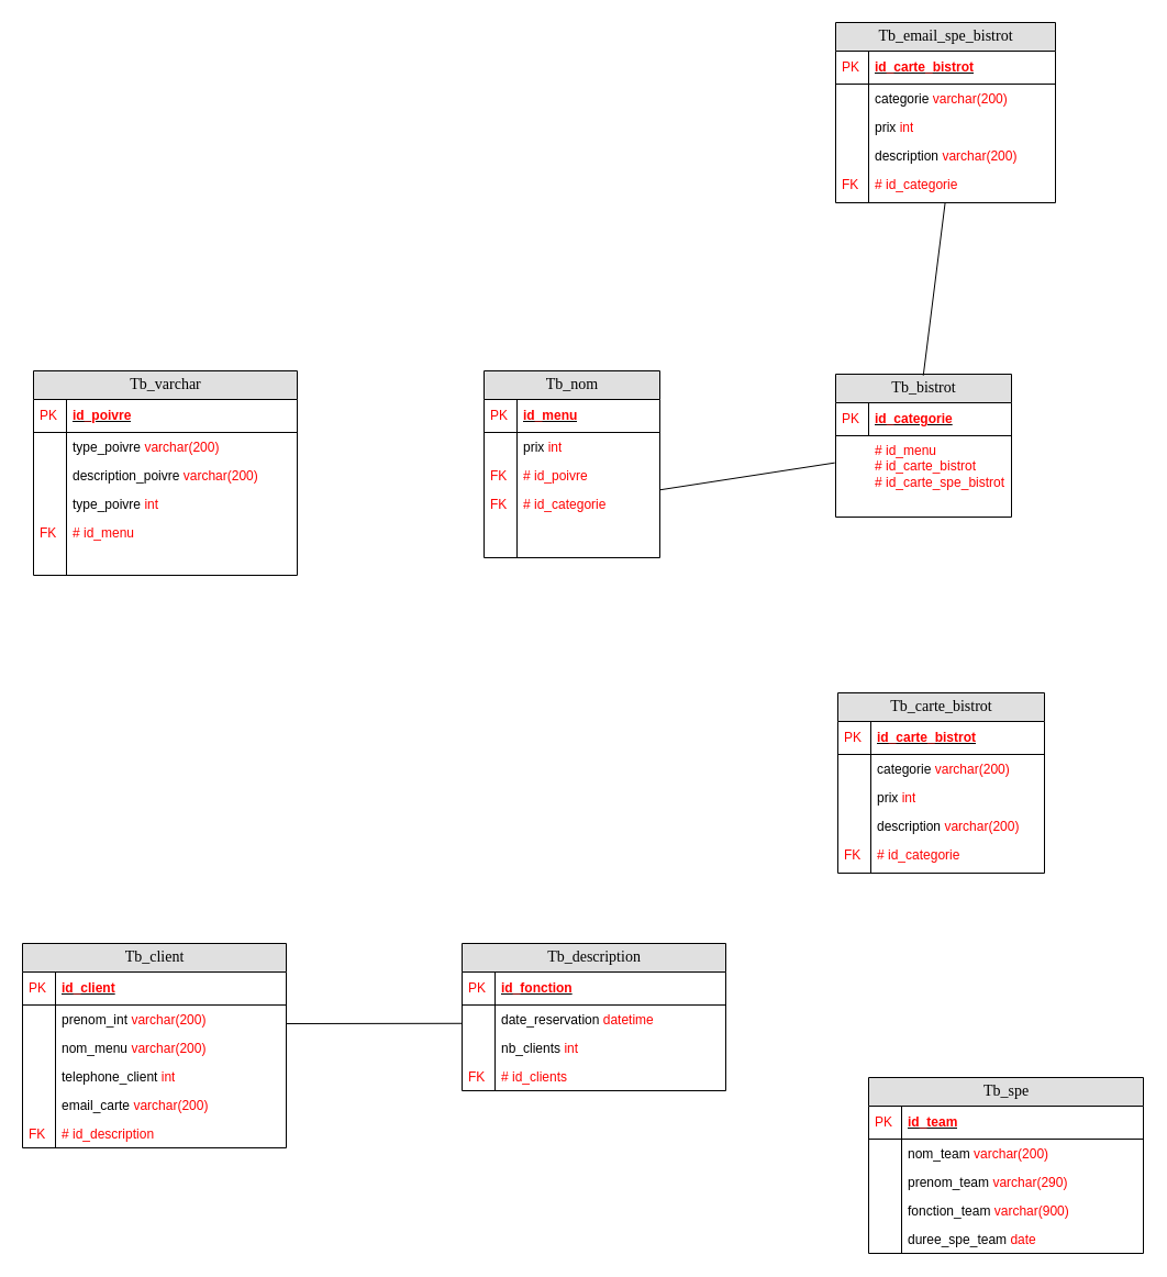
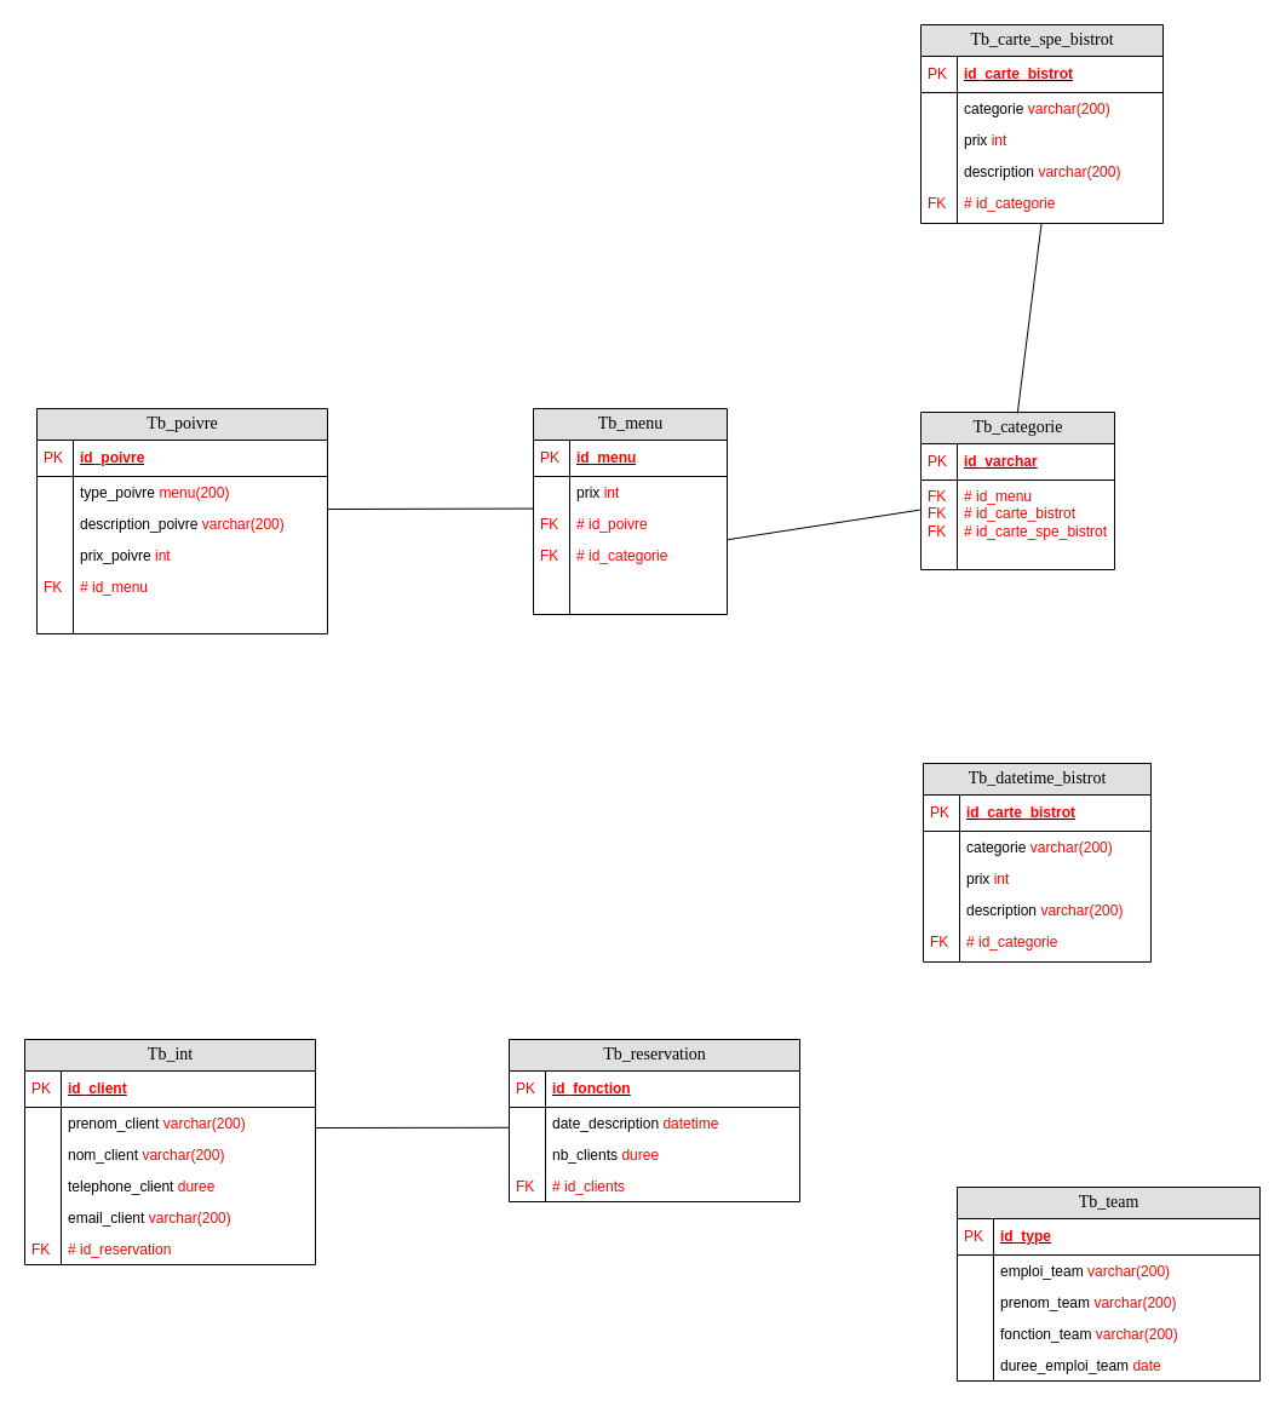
- <mxCell id="22" value="Tb_email_spe_bistrot" style="swimlane;html=1;fontStyle=0;childLayout=stackLayout;horizontal=1;startSize=26;fillColor=#e0e0e0;horizontalStack=0;resizeParent=1;resizeLast=0;collapsible=1;marginBottom=0;swimlaneFillColor=#ffffff;align=center;rounded=0;shadow=0;comic=0;labelBackgroundColor=none;strokeWidth=1;fontFamily=Verdana;fontSize=14" vertex="1" parent="1"><mxGeometry x="760" y="20" width="200" height="164" as="geometry" /></mxCell>
+ <mxCell id="22" value="Tb_carte_spe_bistrot" style="swimlane;html=1;fontStyle=0;childLayout=stackLayout;horizontal=1;startSize=26;fillColor=#e0e0e0;horizontalStack=0;resizeParent=1;resizeLast=0;collapsible=1;marginBottom=0;swimlaneFillColor=#ffffff;align=center;rounded=0;shadow=0;comic=0;labelBackgroundColor=none;strokeWidth=1;fontFamily=Verdana;fontSize=14" vertex="1" parent="1"><mxGeometry x="760" y="20" width="200" height="164" as="geometry" /></mxCell>
- <mxCell id="40" value="Tb_varchar" style="swimlane;html=1;fontStyle=0;childLayout=stackLayout;horizontal=1;startSize=26;fillColor=#e0e0e0;horizontalStack=0;resizeParent=1;resizeLast=0;collapsible=1;marginBottom=0;swimlaneFillColor=#ffffff;align=center;rounded=0;shadow=0;comic=0;labelBackgroundColor=none;strokeWidth=1;fontFamily=Verdana;fontSize=14" vertex="1" parent="1"><mxGeometry x="30" y="337" width="240" height="186" as="geometry" /></mxCell>
+ <mxCell id="40" value="Tb_poivre" style="swimlane;html=1;fontStyle=0;childLayout=stackLayout;horizontal=1;startSize=26;fillColor=#e0e0e0;horizontalStack=0;resizeParent=1;resizeLast=0;collapsible=1;marginBottom=0;swimlaneFillColor=#ffffff;align=center;rounded=0;shadow=0;comic=0;labelBackgroundColor=none;strokeWidth=1;fontFamily=Verdana;fontSize=14" vertex="1" parent="1"><mxGeometry x="30" y="337" width="240" height="186" as="geometry" /></mxCell>
- <mxCell id="2" value="Tb_nom" style="swimlane;html=1;fontStyle=0;childLayout=stackLayout;horizontal=1;startSize=26;fillColor=#e0e0e0;horizontalStack=0;resizeParent=1;resizeLast=0;collapsible=1;marginBottom=0;swimlaneFillColor=#ffffff;align=center;rounded=0;shadow=0;comic=0;labelBackgroundColor=none;strokeWidth=1;fontFamily=Verdana;fontSize=14" vertex="1" parent="1"><mxGeometry x="440" y="337" width="160" height="170" as="geometry" /></mxCell>
+ <mxCell id="2" value="Tb_menu" style="swimlane;html=1;fontStyle=0;childLayout=stackLayout;horizontal=1;startSize=26;fillColor=#e0e0e0;horizontalStack=0;resizeParent=1;resizeLast=0;collapsible=1;marginBottom=0;swimlaneFillColor=#ffffff;align=center;rounded=0;shadow=0;comic=0;labelBackgroundColor=none;strokeWidth=1;fontFamily=Verdana;fontSize=14" vertex="1" parent="1"><mxGeometry x="440" y="337" width="160" height="170" as="geometry" /></mxCell>
- <mxCell id="35" value="Tb_bistrot" style="swimlane;html=1;fontStyle=0;childLayout=stackLayout;horizontal=1;startSize=26;fillColor=#e0e0e0;horizontalStack=0;resizeParent=1;resizeLast=0;collapsible=1;marginBottom=0;swimlaneFillColor=#ffffff;align=center;rounded=0;shadow=0;comic=0;labelBackgroundColor=none;strokeWidth=1;fontFamily=Verdana;fontSize=14" vertex="1" parent="1"><mxGeometry x="760" y="340" width="160" height="130" as="geometry" /></mxCell>
+ <mxCell id="35" value="Tb_categorie" style="swimlane;html=1;fontStyle=0;childLayout=stackLayout;horizontal=1;startSize=26;fillColor=#e0e0e0;horizontalStack=0;resizeParent=1;resizeLast=0;collapsible=1;marginBottom=0;swimlaneFillColor=#ffffff;align=center;rounded=0;shadow=0;comic=0;labelBackgroundColor=none;strokeWidth=1;fontFamily=Verdana;fontSize=14" vertex="1" parent="1"><mxGeometry x="760" y="340" width="160" height="130" as="geometry" /></mxCell>
- <mxCell id="36" value="&lt;font color=&quot;#ff0000&quot;&gt;id_categorie&lt;/font&gt;" style="shape=partialRectangle;top=0;left=0;right=0;bottom=1;html=1;align=left;verticalAlign=middle;fillColor=none;spacingLeft=34;spacingRight=4;whiteSpace=wrap;overflow=hidden;rotatable=0;points=[[0,0.5],[1,0.5]];portConstraint=eastwest;dropTarget=0;fontStyle=5;" vertex="1" parent="35"><mxGeometry y="26" width="160" height="30" as="geometry" /></mxCell>
+ <mxCell id="36" value="&lt;font color=&quot;#ff0000&quot;&gt;id_varchar&lt;/font&gt;" style="shape=partialRectangle;top=0;left=0;right=0;bottom=1;html=1;align=left;verticalAlign=middle;fillColor=none;spacingLeft=34;spacingRight=4;whiteSpace=wrap;overflow=hidden;rotatable=0;points=[[0,0.5],[1,0.5]];portConstraint=eastwest;dropTarget=0;fontStyle=5;" vertex="1" parent="35"><mxGeometry y="26" width="160" height="30" as="geometry" /></mxCell>
- <mxCell id="43" value="type_poivre &lt;font color=&quot;#ff0000&quot;&gt;varchar(200)&lt;/font&gt;" style="shape=partialRectangle;top=0;left=0;right=0;bottom=0;html=1;align=left;verticalAlign=top;fillColor=none;spacingLeft=34;spacingRight=4;whiteSpace=wrap;overflow=hidden;rotatable=0;points=[[0,0.5],[1,0.5]];portConstraint=eastwest;dropTarget=0;" vertex="1" parent="40"><mxGeometry y="56" width="240" height="26" as="geometry" /></mxCell>
+ <mxCell id="43" value="type_poivre &lt;font color=&quot;#ff0000&quot;&gt;menu(200)&lt;/font&gt;" style="shape=partialRectangle;top=0;left=0;right=0;bottom=0;html=1;align=left;verticalAlign=top;fillColor=none;spacingLeft=34;spacingRight=4;whiteSpace=wrap;overflow=hidden;rotatable=0;points=[[0,0.5],[1,0.5]];portConstraint=eastwest;dropTarget=0;" vertex="1" parent="40"><mxGeometry y="56" width="240" height="26" as="geometry" /></mxCell>
+ <mxCell id="88" value="" style="endArrow=none;html=1;rounded=0;exitX=0.998;exitY=0.04;exitDx=0;exitDy=0;exitPerimeter=0;entryX=-0.002;entryY=0.022;entryDx=0;entryDy=0;entryPerimeter=0;" edge="1" parent="1" source="45" target="7"><mxGeometry width="50" height="50" relative="1" as="geometry"><mxPoint x="270" y="420" as="sourcePoint" /><mxPoint x="310" y="420" as="targetPoint" /></mxGeometry></mxCell>
+ <mxCell id="39" value="&lt;font color=&quot;#ff0000&quot;&gt;FK&lt;br&gt;FK&lt;br&gt;FK&lt;/font&gt;" style="shape=partialRectangle;top=0;left=0;bottom=0;html=1;fillColor=none;align=left;verticalAlign=top;spacingLeft=4;spacingRight=4;whiteSpace=wrap;overflow=hidden;rotatable=0;points=[];portConstraint=eastwest;part=1;" vertex="1" connectable="0" parent="38"><mxGeometry width="30" height="74" as="geometry" /></mxCell>
- <mxCell id="47" value="type_poivre &lt;font color=&quot;#ff0000&quot;&gt;int&lt;/font&gt;" style="shape=partialRectangle;top=0;left=0;right=0;bottom=0;html=1;align=left;verticalAlign=top;fillColor=none;spacingLeft=34;spacingRight=4;whiteSpace=wrap;overflow=hidden;rotatable=0;points=[[0,0.5],[1,0.5]];portConstraint=eastwest;dropTarget=0;" vertex="1" parent="40"><mxGeometry y="108" width="240" height="26" as="geometry" /></mxCell>
+ <mxCell id="47" value="prix_poivre &lt;font color=&quot;#ff0000&quot;&gt;int&lt;/font&gt;" style="shape=partialRectangle;top=0;left=0;right=0;bottom=0;html=1;align=left;verticalAlign=top;fillColor=none;spacingLeft=34;spacingRight=4;whiteSpace=wrap;overflow=hidden;rotatable=0;points=[[0,0.5],[1,0.5]];portConstraint=eastwest;dropTarget=0;" vertex="1" parent="40"><mxGeometry y="108" width="240" height="26" as="geometry" /></mxCell>
- <mxCell id="11" value="Tb_carte_bistrot" style="swimlane;html=1;fontStyle=0;childLayout=stackLayout;horizontal=1;startSize=26;fillColor=#e0e0e0;horizontalStack=0;resizeParent=1;resizeLast=0;collapsible=1;marginBottom=0;swimlaneFillColor=#ffffff;align=center;rounded=0;shadow=0;comic=0;labelBackgroundColor=none;strokeWidth=1;fontFamily=Verdana;fontSize=14" vertex="1" parent="1"><mxGeometry x="762" y="630" width="188" height="164" as="geometry" /></mxCell>
+ <mxCell id="11" value="Tb_datetime_bistrot" style="swimlane;html=1;fontStyle=0;childLayout=stackLayout;horizontal=1;startSize=26;fillColor=#e0e0e0;horizontalStack=0;resizeParent=1;resizeLast=0;collapsible=1;marginBottom=0;swimlaneFillColor=#ffffff;align=center;rounded=0;shadow=0;comic=0;labelBackgroundColor=none;strokeWidth=1;fontFamily=Verdana;fontSize=14" vertex="1" parent="1"><mxGeometry x="762" y="630" width="188" height="164" as="geometry" /></mxCell>
- <mxCell id="53" value="Tb_client" style="swimlane;html=1;fontStyle=0;childLayout=stackLayout;horizontal=1;startSize=26;fillColor=#e0e0e0;horizontalStack=0;resizeParent=1;resizeLast=0;collapsible=1;marginBottom=0;swimlaneFillColor=#ffffff;align=center;rounded=0;shadow=0;comic=0;labelBackgroundColor=none;strokeWidth=1;fontFamily=Verdana;fontSize=14" vertex="1" parent="1"><mxGeometry x="20" y="858" width="240" height="186" as="geometry" /></mxCell>
+ <mxCell id="53" value="Tb_int" style="swimlane;html=1;fontStyle=0;childLayout=stackLayout;horizontal=1;startSize=26;fillColor=#e0e0e0;horizontalStack=0;resizeParent=1;resizeLast=0;collapsible=1;marginBottom=0;swimlaneFillColor=#ffffff;align=center;rounded=0;shadow=0;comic=0;labelBackgroundColor=none;strokeWidth=1;fontFamily=Verdana;fontSize=14" vertex="1" parent="1"><mxGeometry x="20" y="858" width="240" height="186" as="geometry" /></mxCell>
- <mxCell id="66" value="Tb_description" style="swimlane;html=1;fontStyle=0;childLayout=stackLayout;horizontal=1;startSize=26;fillColor=#e0e0e0;horizontalStack=0;resizeParent=1;resizeLast=0;collapsible=1;marginBottom=0;swimlaneFillColor=#ffffff;align=center;rounded=0;shadow=0;comic=0;labelBackgroundColor=none;strokeWidth=1;fontFamily=Verdana;fontSize=14" vertex="1" parent="1"><mxGeometry x="420" y="858" width="240" height="134" as="geometry" /></mxCell>
+ <mxCell id="66" value="Tb_reservation" style="swimlane;html=1;fontStyle=0;childLayout=stackLayout;horizontal=1;startSize=26;fillColor=#e0e0e0;horizontalStack=0;resizeParent=1;resizeLast=0;collapsible=1;marginBottom=0;swimlaneFillColor=#ffffff;align=center;rounded=0;shadow=0;comic=0;labelBackgroundColor=none;strokeWidth=1;fontFamily=Verdana;fontSize=14" vertex="1" parent="1"><mxGeometry x="420" y="858" width="240" height="134" as="geometry" /></mxCell>
- <mxCell id="56" value="prenom_int &lt;font color=&quot;#ff0000&quot;&gt;varchar(200)&lt;/font&gt;" style="shape=partialRectangle;top=0;left=0;right=0;bottom=0;html=1;align=left;verticalAlign=top;fillColor=none;spacingLeft=34;spacingRight=4;whiteSpace=wrap;overflow=hidden;rotatable=0;points=[[0,0.5],[1,0.5]];portConstraint=eastwest;dropTarget=0;" vertex="1" parent="53"><mxGeometry y="56" width="240" height="26" as="geometry" /></mxCell>
+ <mxCell id="56" value="prenom_client &lt;font color=&quot;#ff0000&quot;&gt;varchar(200)&lt;/font&gt;" style="shape=partialRectangle;top=0;left=0;right=0;bottom=0;html=1;align=left;verticalAlign=top;fillColor=none;spacingLeft=34;spacingRight=4;whiteSpace=wrap;overflow=hidden;rotatable=0;points=[[0,0.5],[1,0.5]];portConstraint=eastwest;dropTarget=0;" vertex="1" parent="53"><mxGeometry y="56" width="240" height="26" as="geometry" /></mxCell>
- <mxCell id="69" value="date_reservation &lt;font color=&quot;#ff0000&quot;&gt;datetime&lt;/font&gt;" style="shape=partialRectangle;top=0;left=0;right=0;bottom=0;html=1;align=left;verticalAlign=top;fillColor=none;spacingLeft=34;spacingRight=4;whiteSpace=wrap;overflow=hidden;rotatable=0;points=[[0,0.5],[1,0.5]];portConstraint=eastwest;dropTarget=0;" vertex="1" parent="66"><mxGeometry y="56" width="240" height="26" as="geometry" /></mxCell>
+ <mxCell id="69" value="date_description &lt;font color=&quot;#ff0000&quot;&gt;datetime&lt;/font&gt;" style="shape=partialRectangle;top=0;left=0;right=0;bottom=0;html=1;align=left;verticalAlign=top;fillColor=none;spacingLeft=34;spacingRight=4;whiteSpace=wrap;overflow=hidden;rotatable=0;points=[[0,0.5],[1,0.5]];portConstraint=eastwest;dropTarget=0;" vertex="1" parent="66"><mxGeometry y="56" width="240" height="26" as="geometry" /></mxCell>
- <mxCell id="58" value="nom_menu &lt;font color=&quot;#ff0000&quot;&gt;varchar(200)&lt;/font&gt;" style="shape=partialRectangle;top=0;left=0;right=0;bottom=0;html=1;align=left;verticalAlign=top;fillColor=none;spacingLeft=34;spacingRight=4;whiteSpace=wrap;overflow=hidden;rotatable=0;points=[[0,0.5],[1,0.5]];portConstraint=eastwest;dropTarget=0;" vertex="1" parent="53"><mxGeometry y="82" width="240" height="26" as="geometry" /></mxCell>
+ <mxCell id="58" value="nom_client &lt;font color=&quot;#ff0000&quot;&gt;varchar(200)&lt;/font&gt;" style="shape=partialRectangle;top=0;left=0;right=0;bottom=0;html=1;align=left;verticalAlign=top;fillColor=none;spacingLeft=34;spacingRight=4;whiteSpace=wrap;overflow=hidden;rotatable=0;points=[[0,0.5],[1,0.5]];portConstraint=eastwest;dropTarget=0;" vertex="1" parent="53"><mxGeometry y="82" width="240" height="26" as="geometry" /></mxCell>
- <mxCell id="71" value="nb_clients &lt;font color=&quot;#ff0000&quot;&gt;int&lt;/font&gt;" style="shape=partialRectangle;top=0;left=0;right=0;bottom=0;html=1;align=left;verticalAlign=top;fillColor=none;spacingLeft=34;spacingRight=4;whiteSpace=wrap;overflow=hidden;rotatable=0;points=[[0,0.5],[1,0.5]];portConstraint=eastwest;dropTarget=0;" vertex="1" parent="66"><mxGeometry y="82" width="240" height="26" as="geometry" /></mxCell>
+ <mxCell id="71" value="nb_clients &lt;font color=&quot;#ff0000&quot;&gt;duree&lt;/font&gt;" style="shape=partialRectangle;top=0;left=0;right=0;bottom=0;html=1;align=left;verticalAlign=top;fillColor=none;spacingLeft=34;spacingRight=4;whiteSpace=wrap;overflow=hidden;rotatable=0;points=[[0,0.5],[1,0.5]];portConstraint=eastwest;dropTarget=0;" vertex="1" parent="66"><mxGeometry y="82" width="240" height="26" as="geometry" /></mxCell>
- <mxCell id="60" value="telephone_client &lt;font color=&quot;#ff0000&quot;&gt;int&lt;/font&gt;" style="shape=partialRectangle;top=0;left=0;right=0;bottom=0;html=1;align=left;verticalAlign=top;fillColor=none;spacingLeft=34;spacingRight=4;whiteSpace=wrap;overflow=hidden;rotatable=0;points=[[0,0.5],[1,0.5]];portConstraint=eastwest;dropTarget=0;" vertex="1" parent="53"><mxGeometry y="108" width="240" height="26" as="geometry" /></mxCell>
+ <mxCell id="60" value="telephone_client &lt;font color=&quot;#ff0000&quot;&gt;duree&lt;/font&gt;" style="shape=partialRectangle;top=0;left=0;right=0;bottom=0;html=1;align=left;verticalAlign=top;fillColor=none;spacingLeft=34;spacingRight=4;whiteSpace=wrap;overflow=hidden;rotatable=0;points=[[0,0.5],[1,0.5]];portConstraint=eastwest;dropTarget=0;" vertex="1" parent="53"><mxGeometry y="108" width="240" height="26" as="geometry" /></mxCell>
- <mxCell id="75" value="Tb_spe" style="swimlane;html=1;fontStyle=0;childLayout=stackLayout;horizontal=1;startSize=26;fillColor=#e0e0e0;horizontalStack=0;resizeParent=1;resizeLast=0;collapsible=1;marginBottom=0;swimlaneFillColor=#ffffff;align=center;rounded=0;shadow=0;comic=0;labelBackgroundColor=none;strokeWidth=1;fontFamily=Verdana;fontSize=14" vertex="1" parent="1"><mxGeometry x="790" y="980" width="250" height="160" as="geometry" /></mxCell>
+ <mxCell id="75" value="Tb_team" style="swimlane;html=1;fontStyle=0;childLayout=stackLayout;horizontal=1;startSize=26;fillColor=#e0e0e0;horizontalStack=0;resizeParent=1;resizeLast=0;collapsible=1;marginBottom=0;swimlaneFillColor=#ffffff;align=center;rounded=0;shadow=0;comic=0;labelBackgroundColor=none;strokeWidth=1;fontFamily=Verdana;fontSize=14" vertex="1" parent="1"><mxGeometry x="790" y="980" width="250" height="160" as="geometry" /></mxCell>
- <mxCell id="62" value="email_carte &lt;font color=&quot;#ff0000&quot;&gt;varchar(200)&lt;/font&gt;" style="shape=partialRectangle;top=0;left=0;right=0;bottom=0;html=1;align=left;verticalAlign=top;fillColor=none;spacingLeft=34;spacingRight=4;whiteSpace=wrap;overflow=hidden;rotatable=0;points=[[0,0.5],[1,0.5]];portConstraint=eastwest;dropTarget=0;" vertex="1" parent="53"><mxGeometry y="134" width="240" height="26" as="geometry" /></mxCell>
+ <mxCell id="62" value="email_client &lt;font color=&quot;#ff0000&quot;&gt;varchar(200)&lt;/font&gt;" style="shape=partialRectangle;top=0;left=0;right=0;bottom=0;html=1;align=left;verticalAlign=top;fillColor=none;spacingLeft=34;spacingRight=4;whiteSpace=wrap;overflow=hidden;rotatable=0;points=[[0,0.5],[1,0.5]];portConstraint=eastwest;dropTarget=0;" vertex="1" parent="53"><mxGeometry y="134" width="240" height="26" as="geometry" /></mxCell>
- <mxCell id="76" value="&lt;font color=&quot;#ff0000&quot;&gt;id_team&lt;/font&gt;" style="shape=partialRectangle;top=0;left=0;right=0;bottom=1;html=1;align=left;verticalAlign=middle;fillColor=none;spacingLeft=34;spacingRight=4;whiteSpace=wrap;overflow=hidden;rotatable=0;points=[[0,0.5],[1,0.5]];portConstraint=eastwest;dropTarget=0;fontStyle=5;" vertex="1" parent="75"><mxGeometry y="26" width="250" height="30" as="geometry" /></mxCell>
+ <mxCell id="76" value="&lt;font color=&quot;#ff0000&quot;&gt;id_type&lt;/font&gt;" style="shape=partialRectangle;top=0;left=0;right=0;bottom=1;html=1;align=left;verticalAlign=middle;fillColor=none;spacingLeft=34;spacingRight=4;whiteSpace=wrap;overflow=hidden;rotatable=0;points=[[0,0.5],[1,0.5]];portConstraint=eastwest;dropTarget=0;fontStyle=5;" vertex="1" parent="75"><mxGeometry y="26" width="250" height="30" as="geometry" /></mxCell>
- <mxCell id="64" value="&lt;font color=&quot;#ff0000&quot;&gt;# id_description&lt;/font&gt;" style="shape=partialRectangle;top=0;left=0;right=0;bottom=0;html=1;align=left;verticalAlign=top;fillColor=none;spacingLeft=34;spacingRight=4;whiteSpace=wrap;overflow=hidden;rotatable=0;points=[[0,0.5],[1,0.5]];portConstraint=eastwest;dropTarget=0;" vertex="1" parent="53"><mxGeometry y="160" width="240" height="26" as="geometry" /></mxCell>
+ <mxCell id="64" value="&lt;font color=&quot;#ff0000&quot;&gt;# id_reservation&lt;/font&gt;" style="shape=partialRectangle;top=0;left=0;right=0;bottom=0;html=1;align=left;verticalAlign=top;fillColor=none;spacingLeft=34;spacingRight=4;whiteSpace=wrap;overflow=hidden;rotatable=0;points=[[0,0.5],[1,0.5]];portConstraint=eastwest;dropTarget=0;" vertex="1" parent="53"><mxGeometry y="160" width="240" height="26" as="geometry" /></mxCell>
- <mxCell id="78" value="nom_team &lt;font color=&quot;#ff0000&quot;&gt;varchar(200)&lt;/font&gt;" style="shape=partialRectangle;top=0;left=0;right=0;bottom=0;html=1;align=left;verticalAlign=top;fillColor=none;spacingLeft=34;spacingRight=4;whiteSpace=wrap;overflow=hidden;rotatable=0;points=[[0,0.5],[1,0.5]];portConstraint=eastwest;dropTarget=0;" vertex="1" parent="75"><mxGeometry y="56" width="250" height="26" as="geometry" /></mxCell>
+ <mxCell id="78" value="emploi_team &lt;font color=&quot;#ff0000&quot;&gt;varchar(200)&lt;/font&gt;" style="shape=partialRectangle;top=0;left=0;right=0;bottom=0;html=1;align=left;verticalAlign=top;fillColor=none;spacingLeft=34;spacingRight=4;whiteSpace=wrap;overflow=hidden;rotatable=0;points=[[0,0.5],[1,0.5]];portConstraint=eastwest;dropTarget=0;" vertex="1" parent="75"><mxGeometry y="56" width="250" height="26" as="geometry" /></mxCell>
- <mxCell id="80" value="prenom_team&amp;nbsp;&lt;font color=&quot;#ff0000&quot;&gt;varchar(290)&lt;/font&gt;" style="shape=partialRectangle;top=0;left=0;right=0;bottom=0;html=1;align=left;verticalAlign=top;fillColor=none;spacingLeft=34;spacingRight=4;whiteSpace=wrap;overflow=hidden;rotatable=0;points=[[0,0.5],[1,0.5]];portConstraint=eastwest;dropTarget=0;" vertex="1" parent="75"><mxGeometry y="82" width="250" height="26" as="geometry" /></mxCell>
+ <mxCell id="80" value="prenom_team&amp;nbsp;&lt;font color=&quot;#ff0000&quot;&gt;varchar(200)&lt;/font&gt;" style="shape=partialRectangle;top=0;left=0;right=0;bottom=0;html=1;align=left;verticalAlign=top;fillColor=none;spacingLeft=34;spacingRight=4;whiteSpace=wrap;overflow=hidden;rotatable=0;points=[[0,0.5],[1,0.5]];portConstraint=eastwest;dropTarget=0;" vertex="1" parent="75"><mxGeometry y="82" width="250" height="26" as="geometry" /></mxCell>
- <mxCell id="82" value="fonction_team&amp;nbsp;&lt;font color=&quot;#ff0000&quot;&gt;varchar(900)&lt;/font&gt;" style="shape=partialRectangle;top=0;left=0;right=0;bottom=0;html=1;align=left;verticalAlign=top;fillColor=none;spacingLeft=34;spacingRight=4;whiteSpace=wrap;overflow=hidden;rotatable=0;points=[[0,0.5],[1,0.5]];portConstraint=eastwest;dropTarget=0;" vertex="1" parent="75"><mxGeometry y="108" width="250" height="26" as="geometry" /></mxCell>
+ <mxCell id="82" value="fonction_team&amp;nbsp;&lt;font color=&quot;#ff0000&quot;&gt;varchar(200)&lt;/font&gt;" style="shape=partialRectangle;top=0;left=0;right=0;bottom=0;html=1;align=left;verticalAlign=top;fillColor=none;spacingLeft=34;spacingRight=4;whiteSpace=wrap;overflow=hidden;rotatable=0;points=[[0,0.5],[1,0.5]];portConstraint=eastwest;dropTarget=0;" vertex="1" parent="75"><mxGeometry y="108" width="250" height="26" as="geometry" /></mxCell>
- <mxCell id="84" value="duree_spe_team &lt;font color=&quot;#ff0000&quot;&gt;date&lt;/font&gt;" style="shape=partialRectangle;top=0;left=0;right=0;bottom=0;html=1;align=left;verticalAlign=top;fillColor=none;spacingLeft=34;spacingRight=4;whiteSpace=wrap;overflow=hidden;rotatable=0;points=[[0,0.5],[1,0.5]];portConstraint=eastwest;dropTarget=0;" vertex="1" parent="75"><mxGeometry y="134" width="250" height="26" as="geometry" /></mxCell>
+ <mxCell id="84" value="duree_emploi_team &lt;font color=&quot;#ff0000&quot;&gt;date&lt;/font&gt;" style="shape=partialRectangle;top=0;left=0;right=0;bottom=0;html=1;align=left;verticalAlign=top;fillColor=none;spacingLeft=34;spacingRight=4;whiteSpace=wrap;overflow=hidden;rotatable=0;points=[[0,0.5],[1,0.5]];portConstraint=eastwest;dropTarget=0;" vertex="1" parent="75"><mxGeometry y="134" width="250" height="26" as="geometry" /></mxCell>
